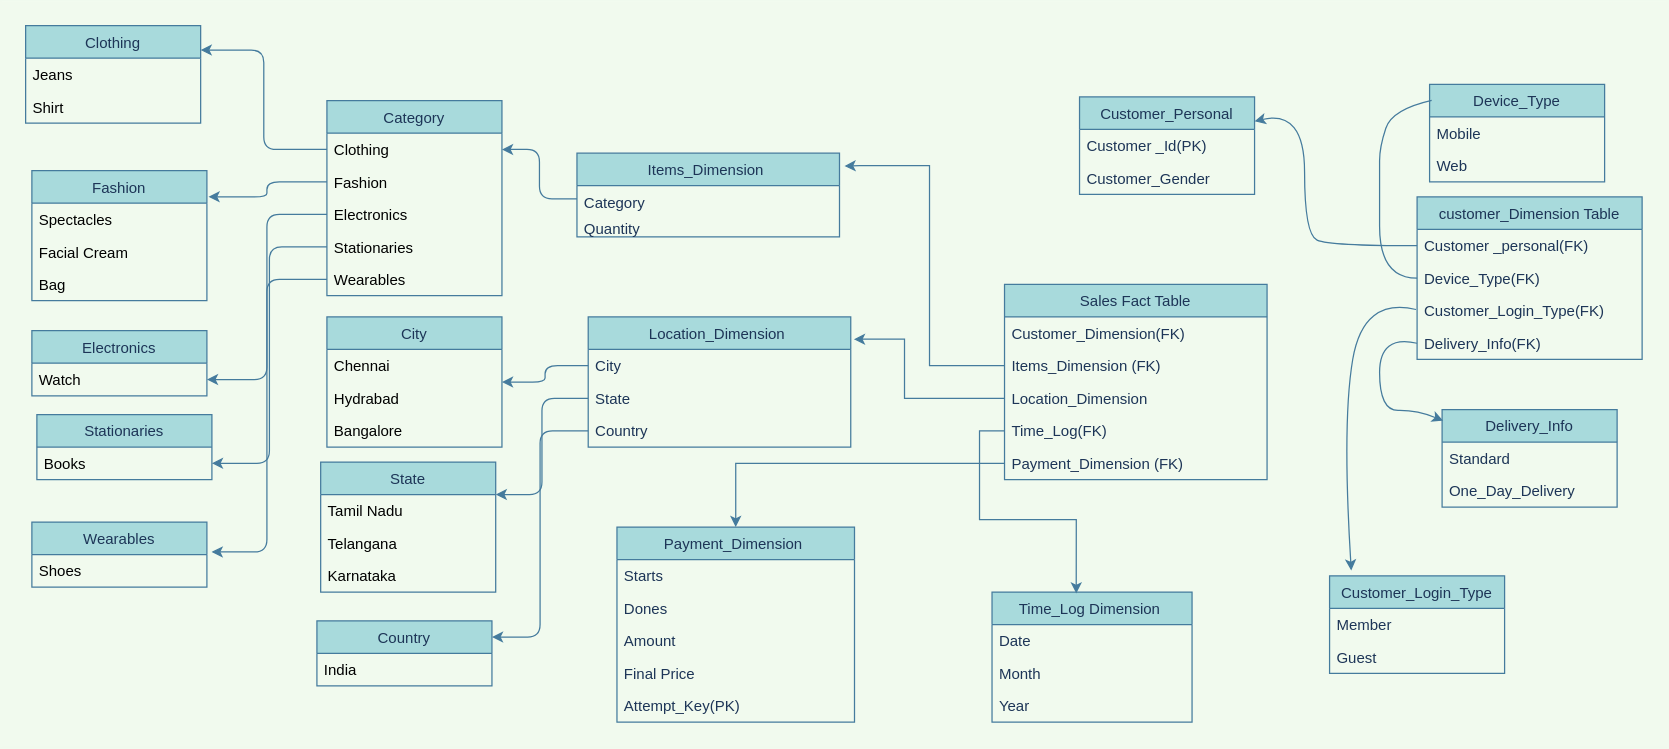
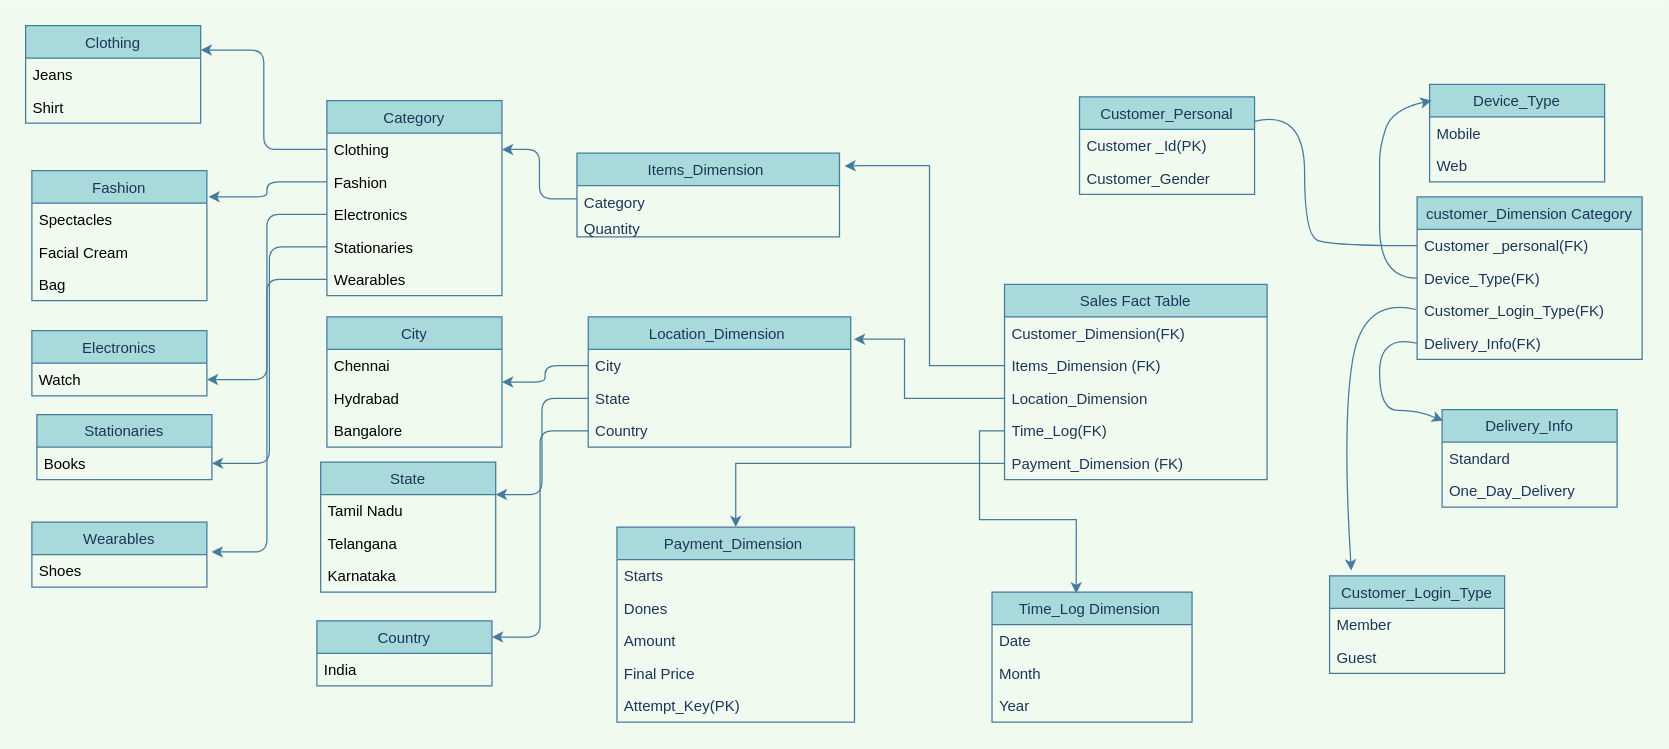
- <mxCell id="46" value="" style="curved=1;endArrow=none;html=1;exitX=0;exitY=0.5;exitDx=0;exitDy=0;entryX=0.012;entryY=0.164;entryDx=0;entryDy=0;entryPerimeter=0;strokeColor=#457B9D;fontColor=#1D3557;labelBackgroundColor=#F1FAEE;" edge="1" parent="1" source="11" target="43"><mxGeometry width="50" height="50" relative="1" as="geometry"><mxPoint x="1143" y="206" as="sourcePoint" /><mxPoint x="1013" y="138.5" as="targetPoint" /><Array as="points"><mxPoint x="1103" y="222" /><mxPoint x="1103" y="139" /><mxPoint x="1103" y="117" /><mxPoint x="1113" y="87" /></Array></mxGeometry></mxCell>
+ <mxCell id="46" value="" style="curved=1;endArrow=classic;html=1;exitX=0;exitY=0.5;exitDx=0;exitDy=0;entryX=0.012;entryY=0.164;entryDx=0;entryDy=0;entryPerimeter=0;strokeColor=#457B9D;fontColor=#1D3557;labelBackgroundColor=#F1FAEE;" edge="1" parent="1" source="11" target="43"><mxGeometry width="50" height="50" relative="1" as="geometry"><mxPoint x="1143" y="206" as="sourcePoint" /><mxPoint x="1013" y="138.5" as="targetPoint" /><Array as="points"><mxPoint x="1103" y="222" /><mxPoint x="1103" y="139" /><mxPoint x="1103" y="117" /><mxPoint x="1113" y="87" /></Array></mxGeometry></mxCell>
- <mxCell id="37" value="" style="curved=1;endArrow=classic;html=1;exitX=0;exitY=0.5;exitDx=0;exitDy=0;entryX=1;entryY=0.25;entryDx=0;entryDy=0;strokeColor=#457B9D;fontColor=#1D3557;labelBackgroundColor=#F1FAEE;" edge="1" parent="1" source="10" target="26"><mxGeometry width="50" height="50" relative="1" as="geometry"><mxPoint x="1053" y="95" as="sourcePoint" /><mxPoint x="1143" y="45" as="targetPoint" /><Array as="points"><mxPoint x="1063" y="196" /><mxPoint x="1043" y="187" /><mxPoint x="1043" y="87" /></Array></mxGeometry></mxCell>
+ <mxCell id="37" value="" style="curved=1;endArrow=none;html=1;exitX=0;exitY=0.5;exitDx=0;exitDy=0;entryX=1;entryY=0.25;entryDx=0;entryDy=0;strokeColor=#457B9D;fontColor=#1D3557;labelBackgroundColor=#F1FAEE;" edge="1" parent="1" source="10" target="26"><mxGeometry width="50" height="50" relative="1" as="geometry"><mxPoint x="1053" y="95" as="sourcePoint" /><mxPoint x="1143" y="45" as="targetPoint" /><Array as="points"><mxPoint x="1063" y="196" /><mxPoint x="1043" y="187" /><mxPoint x="1043" y="87" /></Array></mxGeometry></mxCell>
- <mxCell id="9" value="customer_Dimension Table" style="swimlane;fontStyle=0;childLayout=stackLayout;horizontal=1;startSize=26;horizontalStack=0;resizeParent=1;resizeParentMax=0;resizeLast=0;collapsible=1;marginBottom=0;fillColor=#A8DADC;strokeColor=#457B9D;fontColor=#1D3557;" vertex="1" parent="1"><mxGeometry x="1133" y="157" width="180" height="130" as="geometry" /></mxCell>
+ <mxCell id="9" value="customer_Dimension Category" style="swimlane;fontStyle=0;childLayout=stackLayout;horizontal=1;startSize=26;horizontalStack=0;resizeParent=1;resizeParentMax=0;resizeLast=0;collapsible=1;marginBottom=0;fillColor=#A8DADC;strokeColor=#457B9D;fontColor=#1D3557;" vertex="1" parent="1"><mxGeometry x="1133" y="157" width="180" height="130" as="geometry" /></mxCell>
